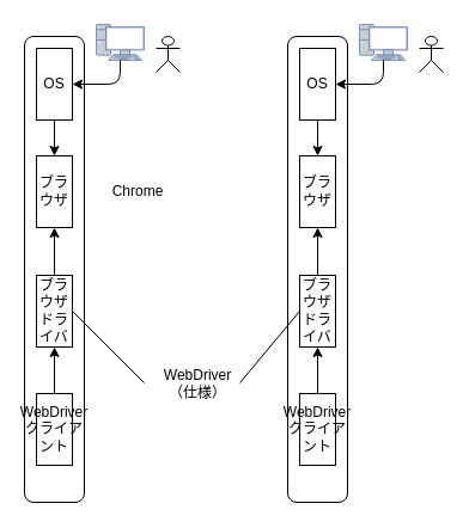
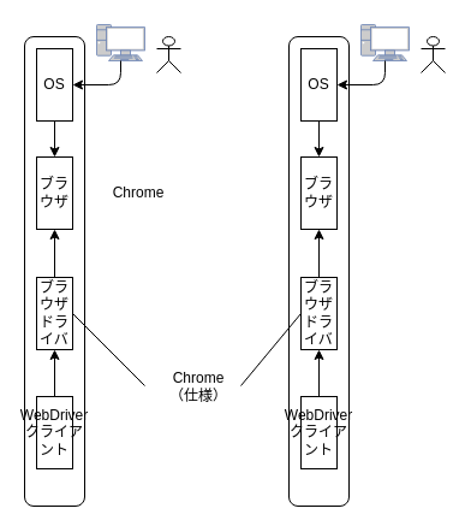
- <mxCell id="27" value="WebDriver&lt;br&gt;（仕様）" style="text;html=1;strokeColor=none;fillColor=none;align=center;verticalAlign=middle;whiteSpace=wrap;rounded=0;" parent="1" vertex="1"><mxGeometry x="120" y="300" width="90" height="41" as="geometry" /></mxCell>
+ <mxCell id="27" value="Chrome&lt;br&gt;（仕様）" style="text;html=1;strokeColor=none;fillColor=none;align=center;verticalAlign=middle;whiteSpace=wrap;rounded=0;" parent="1" vertex="1"><mxGeometry x="120" y="300" width="90" height="41" as="geometry" /></mxCell>
